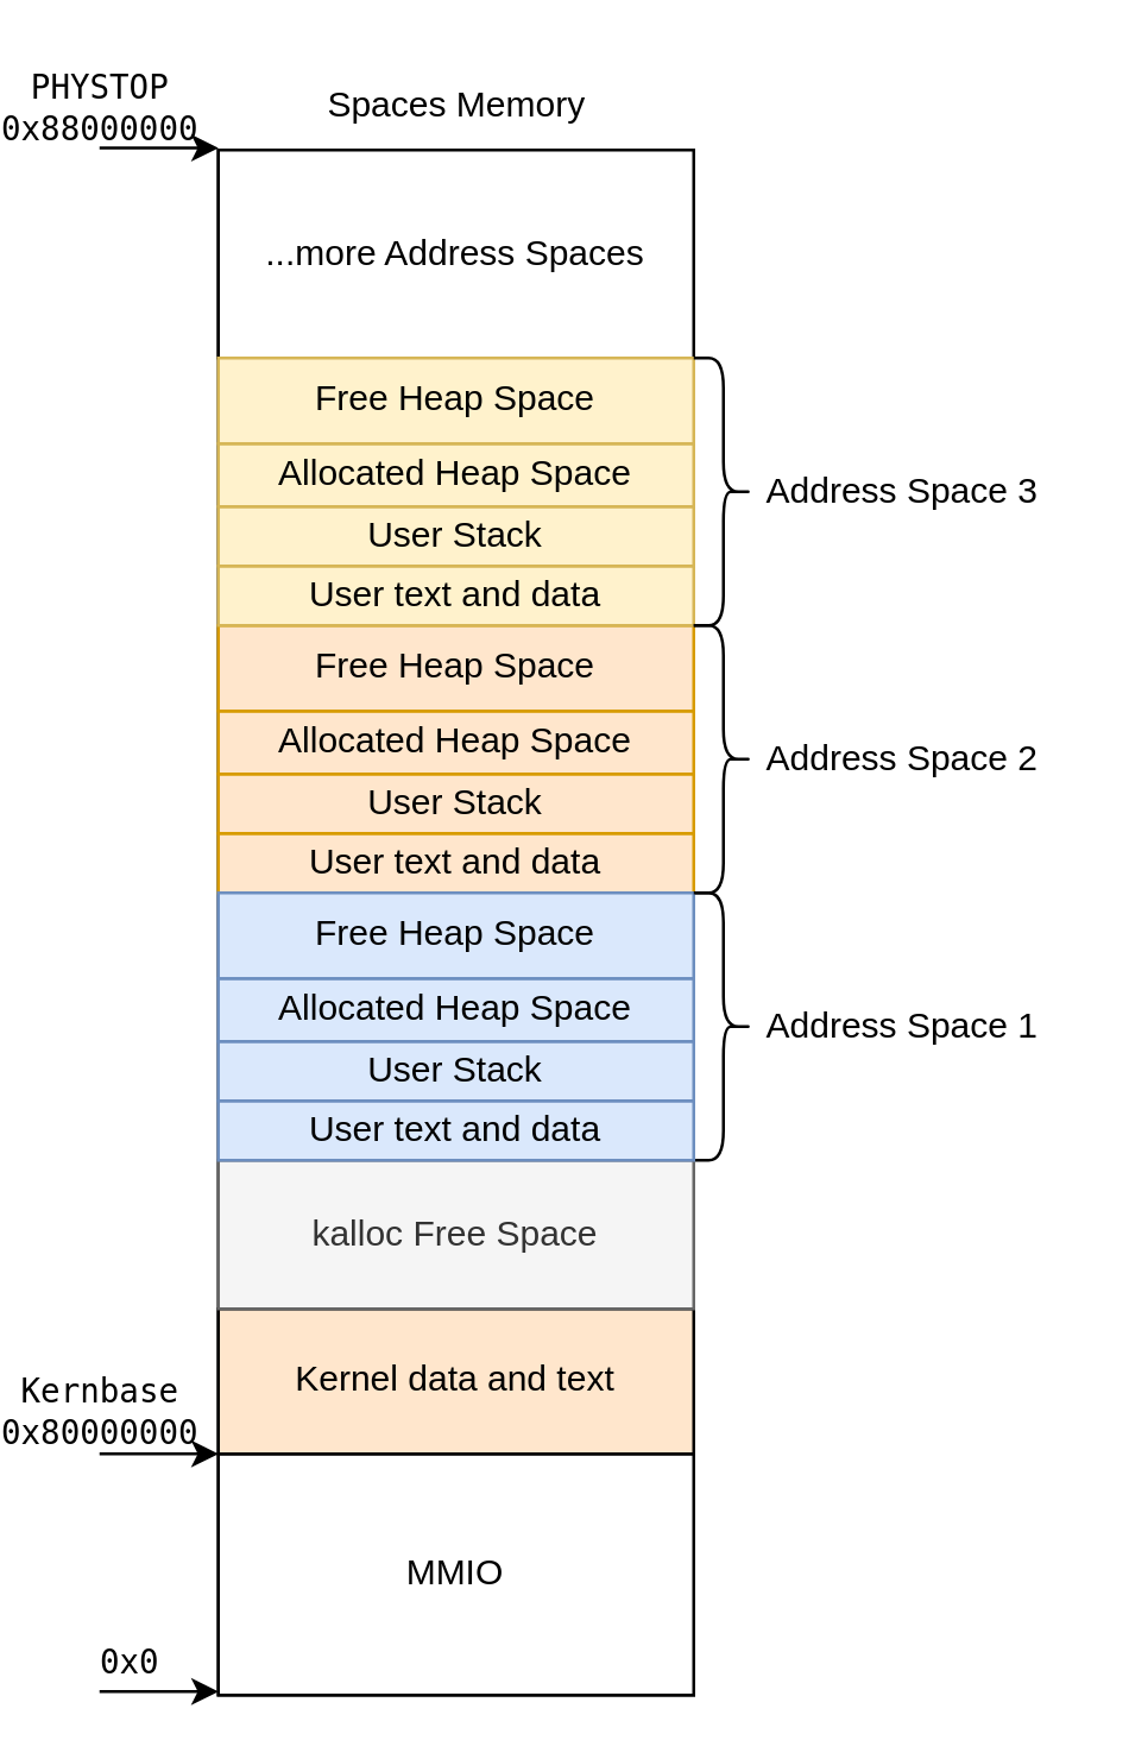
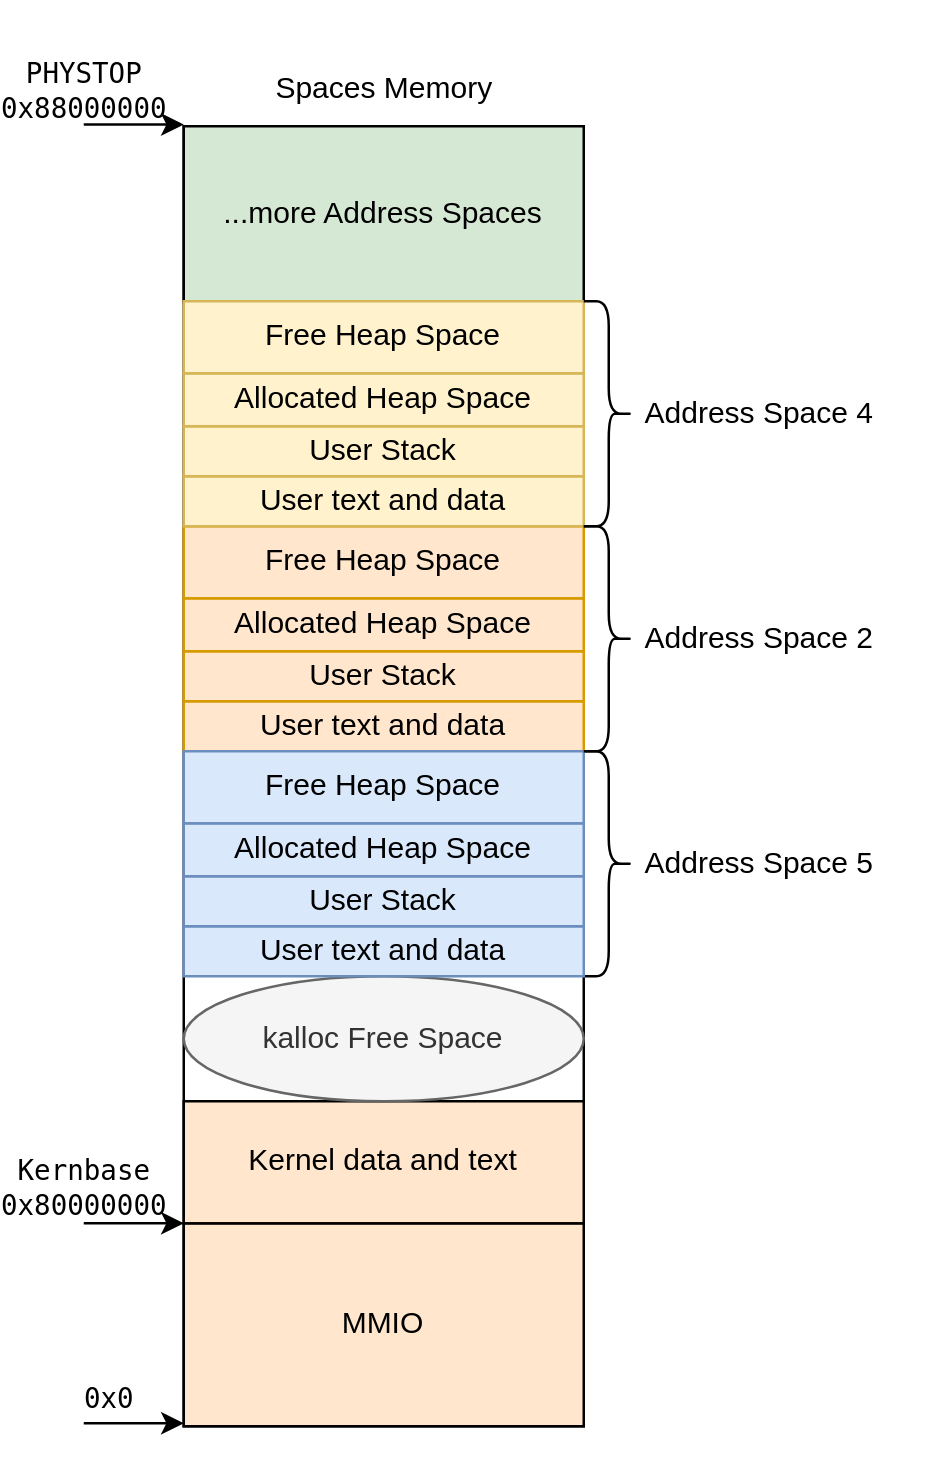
- <mxCell id="18" value="...more Address Spaces" style="rounded=0;whiteSpace=wrap;html=1;" parent="1" vertex="1"><mxGeometry x="60" y="50" width="160" height="70" as="geometry" /></mxCell>
+ <mxCell id="18" value="...more Address Spaces" style="rounded=0;whiteSpace=wrap;html=1;fillColor=#d5e8d4;" parent="1" vertex="1"><mxGeometry x="60" y="50" width="160" height="70" as="geometry" /></mxCell>
- <mxCell id="31" value="Address Space 3" style="text;html=1;align=center;verticalAlign=middle;resizable=0;points=[];autosize=1;strokeColor=none;fillColor=none;" vertex="1" parent="1"><mxGeometry x="235" y="150" width="110" height="30" as="geometry" /></mxCell>
+ <mxCell id="31" value="Address Space 4" style="text;html=1;align=center;verticalAlign=middle;resizable=0;points=[];autosize=1;strokeColor=none;fillColor=none;" vertex="1" parent="1"><mxGeometry x="235" y="150" width="110" height="30" as="geometry" /></mxCell>
- <mxCell id="13" value="Address Space 1" style="text;html=1;align=center;verticalAlign=middle;resizable=0;points=[];autosize=1;strokeColor=none;fillColor=none;" parent="1" vertex="1"><mxGeometry x="235" y="330" width="110" height="30" as="geometry" /></mxCell>
+ <mxCell id="13" value="Address Space 5" style="text;html=1;align=center;verticalAlign=middle;resizable=0;points=[];autosize=1;strokeColor=none;fillColor=none;" parent="1" vertex="1"><mxGeometry x="235" y="330" width="110" height="30" as="geometry" /></mxCell>
- <mxCell id="19" value="kalloc Free Space" style="rounded=0;whiteSpace=wrap;html=1;fillColor=#f5f5f5;fontColor=#333333;strokeColor=#666666;" vertex="1" parent="1"><mxGeometry x="60" y="390" width="160" height="50" as="geometry" /></mxCell>
+ <mxCell id="19" value="kalloc Free Space" style="ellipse;whiteSpace=wrap;html=1;fillColor=#f5f5f5;fontColor=#333333;strokeColor=#666666;" vertex="1" parent="1"><mxGeometry x="60" y="390" width="160" height="50" as="geometry" /></mxCell>
- <mxCell id="8" value="MMIO" style="rounded=0;whiteSpace=wrap;html=1;" parent="1" vertex="1"><mxGeometry x="60" y="488.82" width="160" height="81.18" as="geometry" /></mxCell>
+ <mxCell id="8" value="MMIO" style="rounded=0;whiteSpace=wrap;html=1;fillColor=#ffe6cc;" parent="1" vertex="1"><mxGeometry x="60" y="488.82" width="160" height="81.18" as="geometry" /></mxCell>
